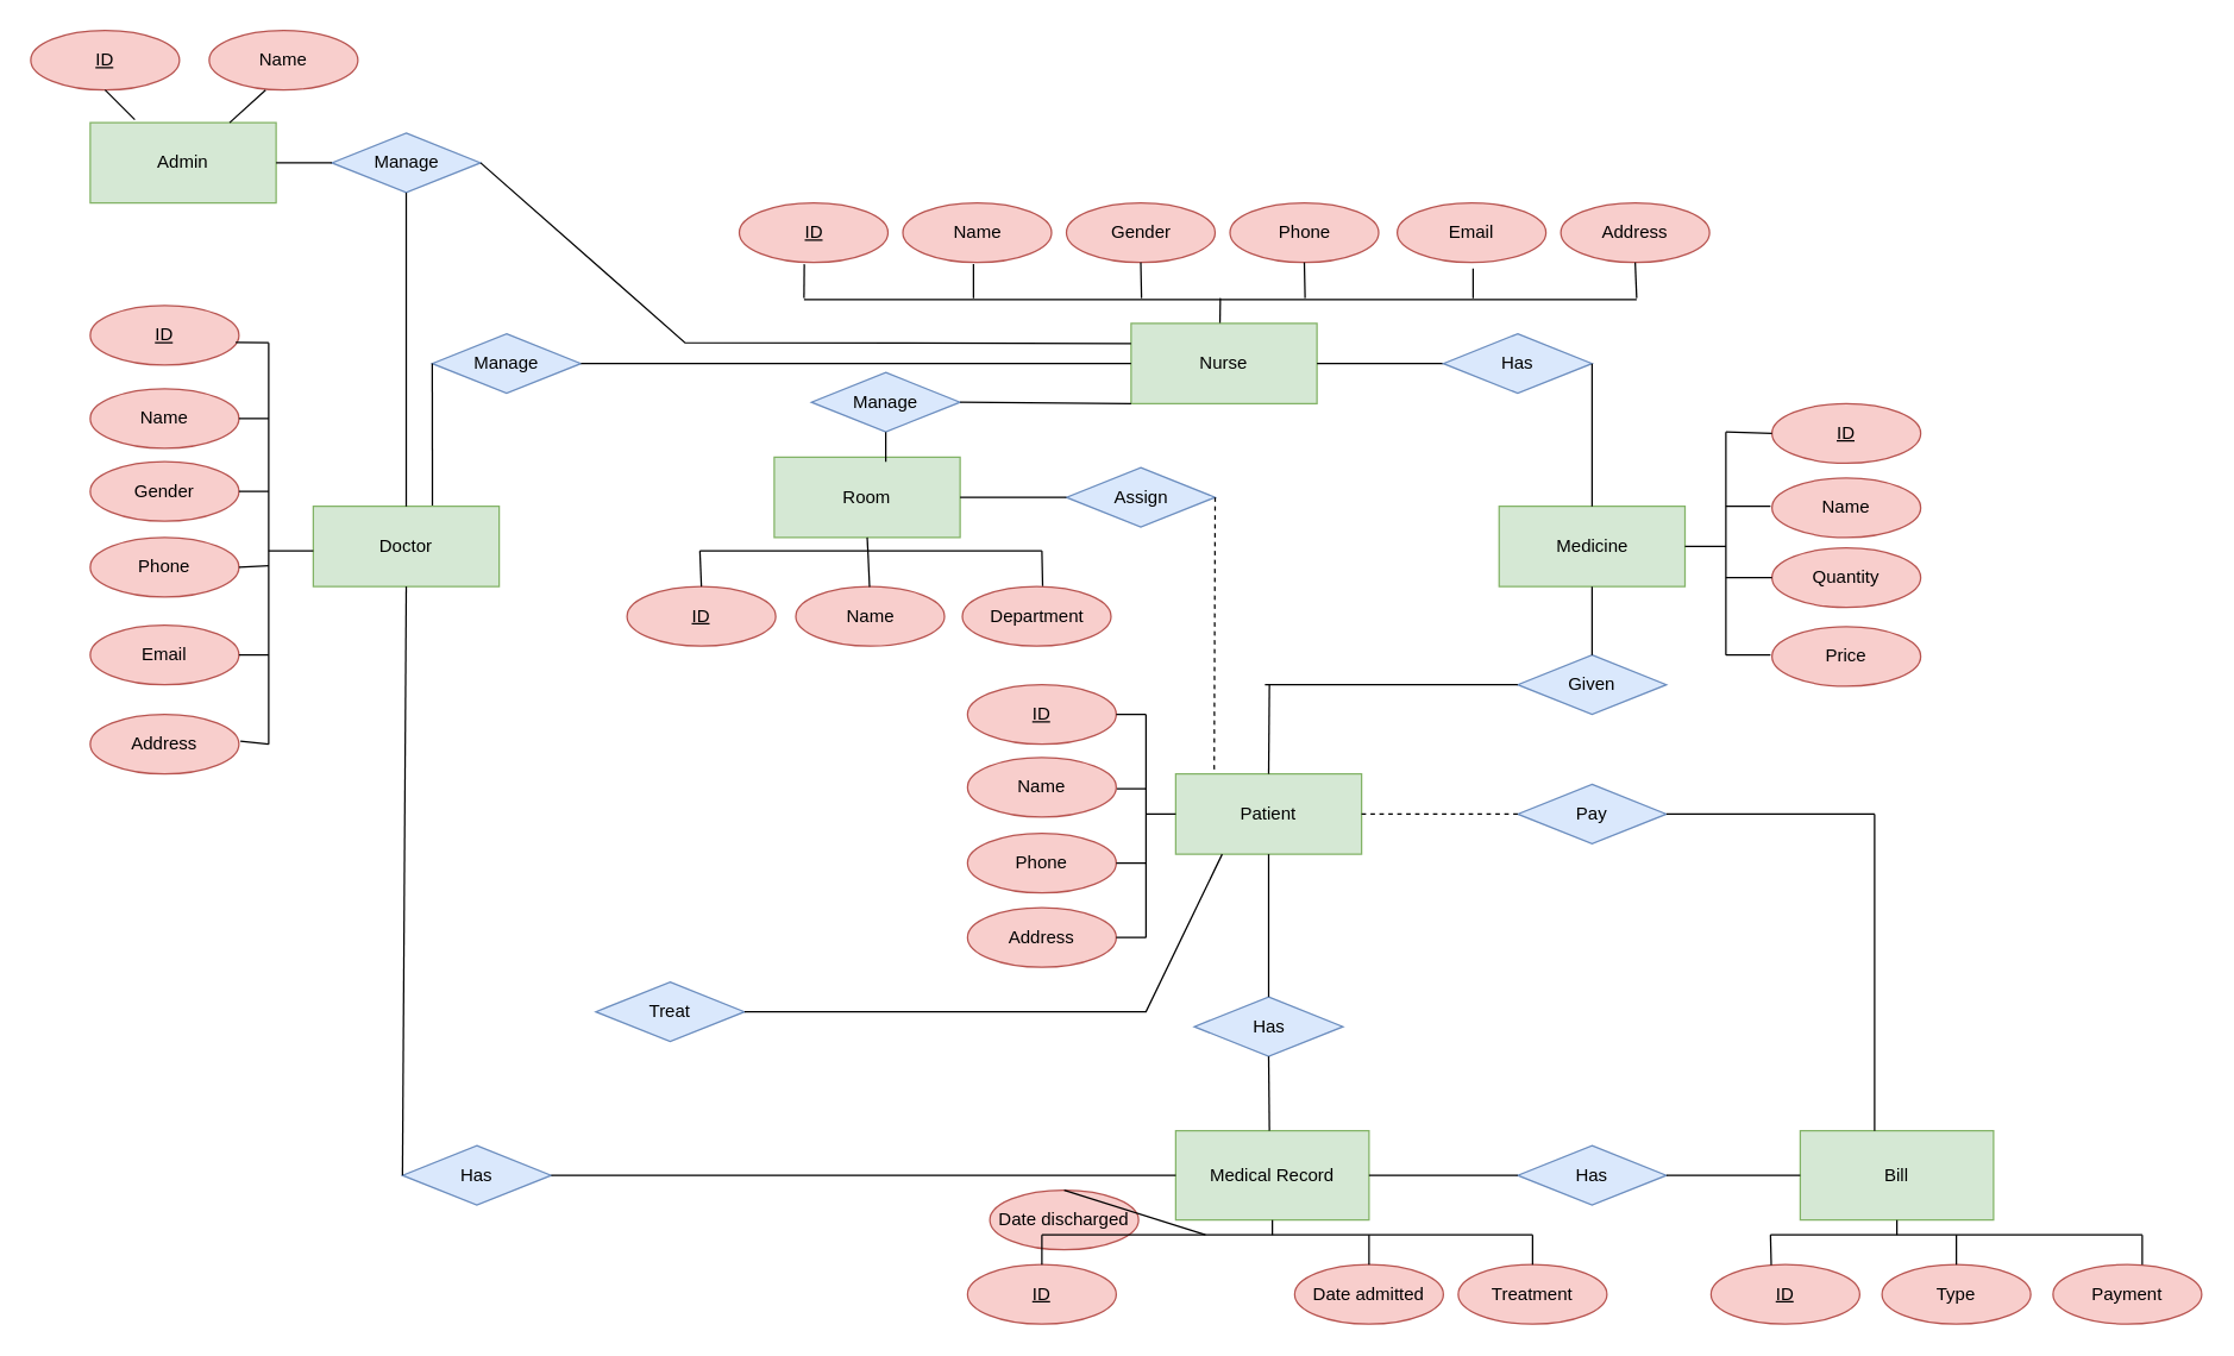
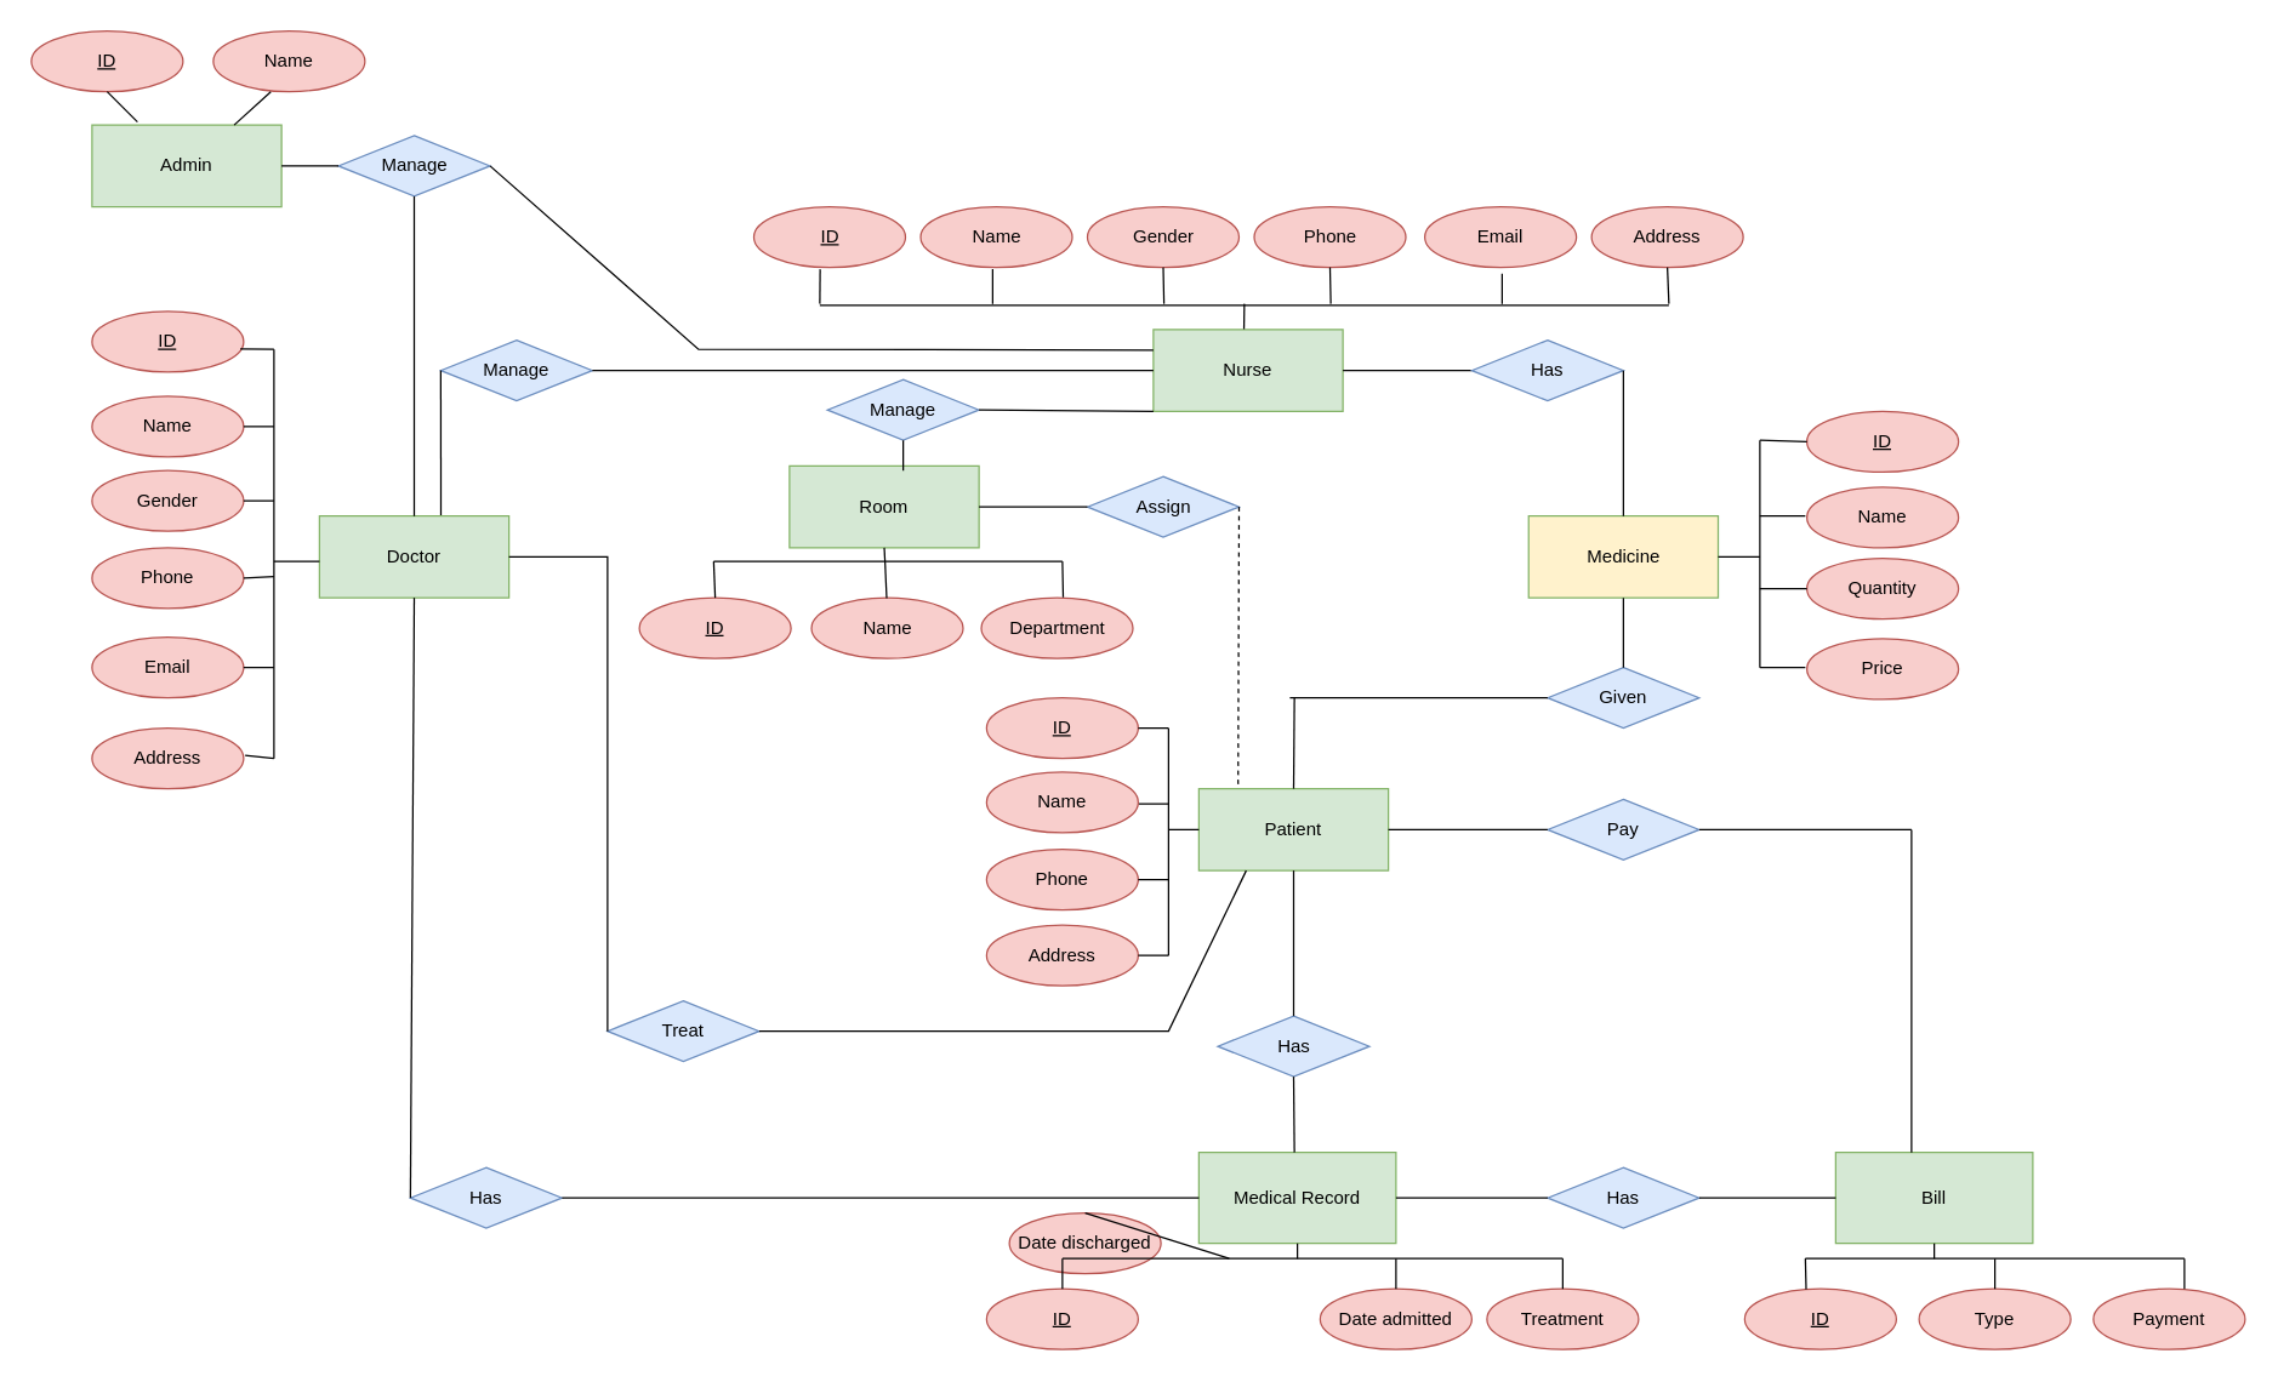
- <mxCell id="43" value="Medicine" style="whiteSpace=wrap;html=1;align=center;fillColor=#d5e8d4;strokeColor=#82b366;" parent="1" vertex="1"><mxGeometry x="1007.5" y="340" width="125" height="54" as="geometry" /></mxCell>
+ <mxCell id="43" value="Medicine" style="whiteSpace=wrap;html=1;align=center;fillColor=#fff2cc;strokeColor=#82b366;" parent="1" vertex="1"><mxGeometry x="1007.5" y="340" width="125" height="54" as="geometry" /></mxCell>
+ <mxCell id="103" value="" style="endArrow=none;html=1;rounded=0;entryX=0;entryY=0.5;entryDx=0;entryDy=0;exitX=1;exitY=0.5;exitDx=0;exitDy=0;" parent="1" source="91" target="101" edge="1"><mxGeometry width="50" height="50" relative="1" as="geometry"><mxPoint x="400" y="380" as="sourcePoint" /><mxPoint x="630" y="540" as="targetPoint" /><Array as="points"><mxPoint x="400" y="367" /></Array></mxGeometry></mxCell>
- <mxCell id="32" value="" style="endArrow=none;html=1;rounded=0;exitX=1;exitY=0.5;exitDx=0;exitDy=0;entryX=0;entryY=0.5;entryDx=0;entryDy=0;dashed=1;" parent="1" source="2" target="31" edge="1"><mxGeometry width="50" height="50" relative="1" as="geometry"><mxPoint x="1080" y="720" as="sourcePoint" /><mxPoint x="1130" y="670" as="targetPoint" /></mxGeometry></mxCell>
+ <mxCell id="32" value="" style="endArrow=none;html=1;rounded=0;exitX=1;exitY=0.5;exitDx=0;exitDy=0;entryX=0;entryY=0.5;entryDx=0;entryDy=0;" parent="1" source="2" target="31" edge="1"><mxGeometry width="50" height="50" relative="1" as="geometry"><mxPoint x="1080" y="720" as="sourcePoint" /><mxPoint x="1130" y="670" as="targetPoint" /></mxGeometry></mxCell>
